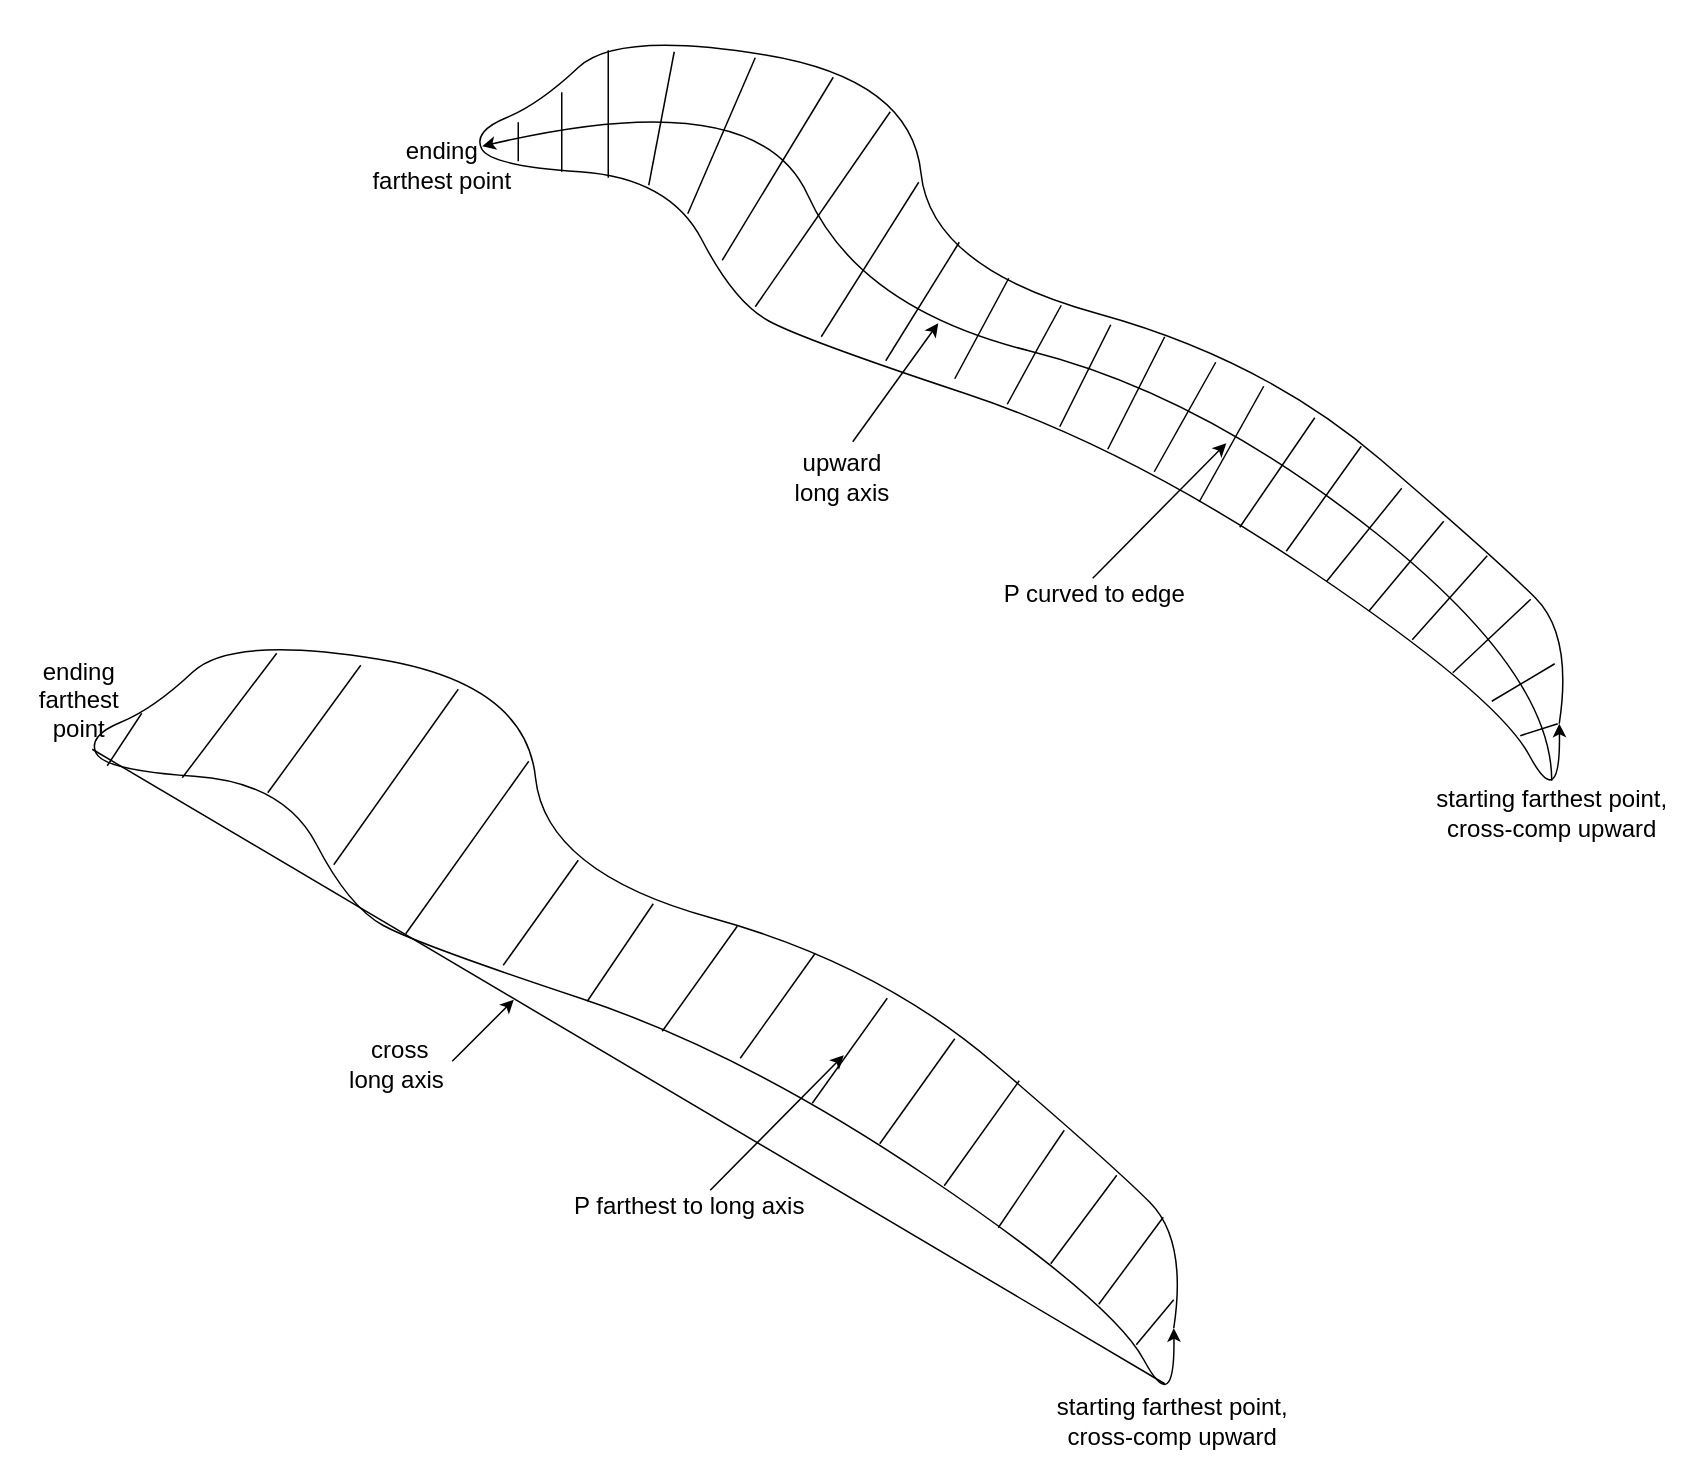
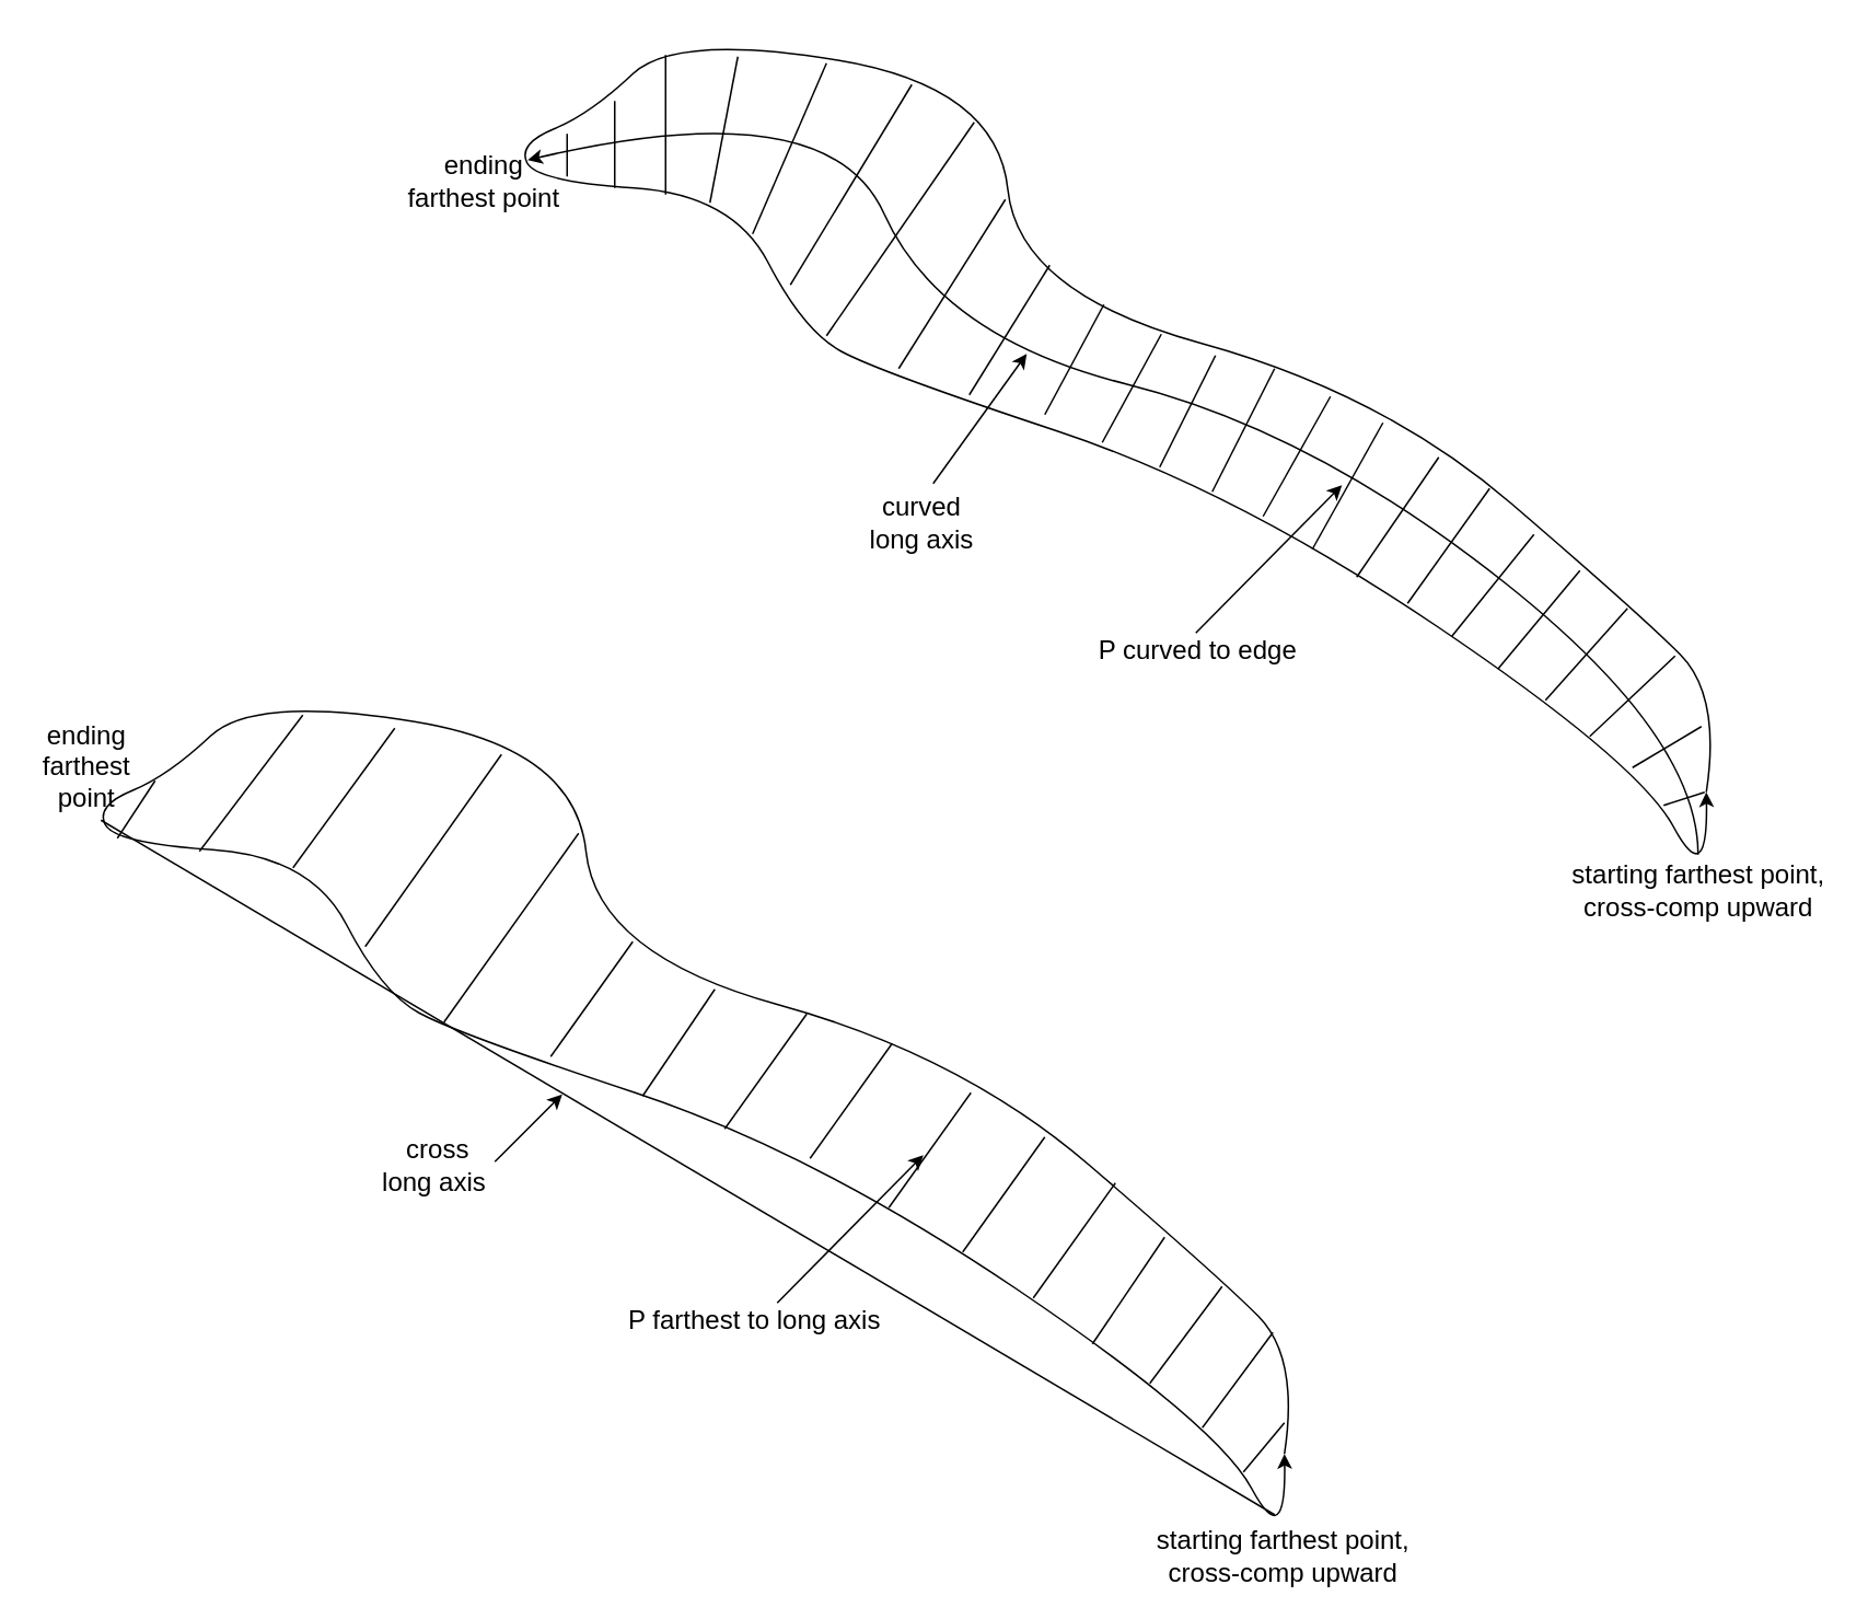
- <mxCell id="51" value="&lt;font style=&quot;font-size: 16px&quot;&gt;upward&amp;nbsp;&lt;br&gt;long axis&amp;nbsp;&lt;/font&gt;" style="text;html=1;align=center;verticalAlign=middle;resizable=0;points=[];autosize=1;" vertex="1" parent="1"><mxGeometry x="524" y="301" width="78" height="34" as="geometry" /></mxCell>
+ <mxCell id="51" value="&lt;font style=&quot;font-size: 16px&quot;&gt;curved&amp;nbsp;&lt;br&gt;long axis&amp;nbsp;&lt;/font&gt;" style="text;html=1;align=center;verticalAlign=middle;resizable=0;points=[];autosize=1;" vertex="1" parent="1"><mxGeometry x="524" y="301" width="78" height="34" as="geometry" /></mxCell>
